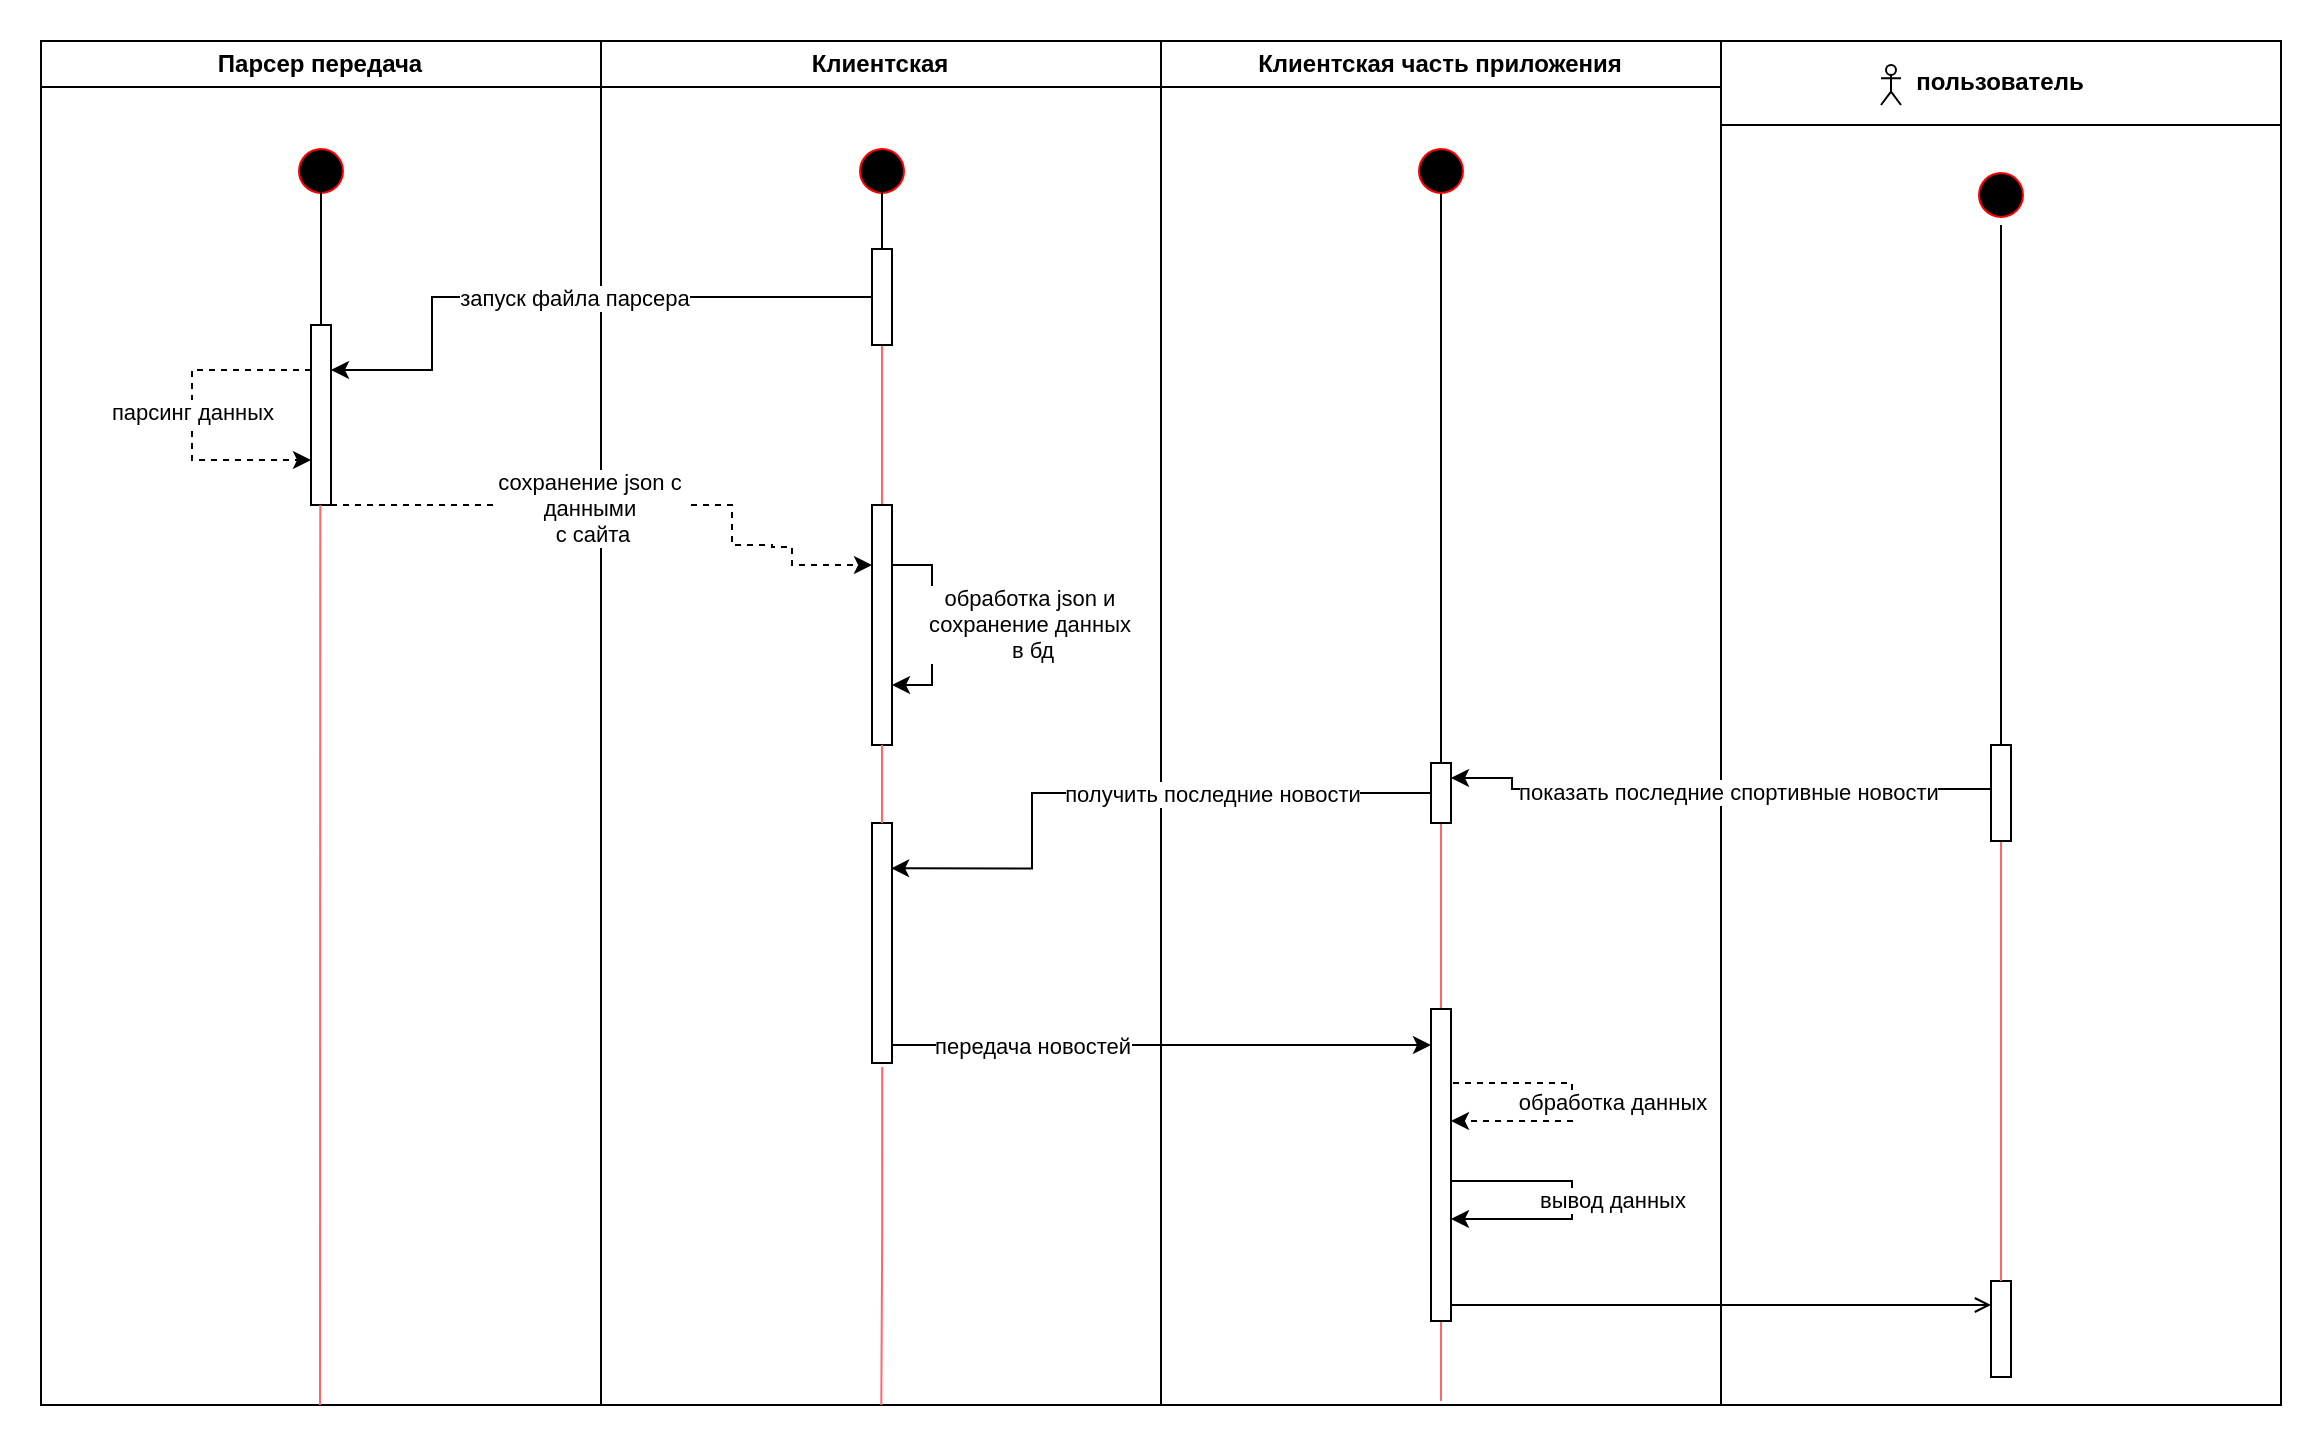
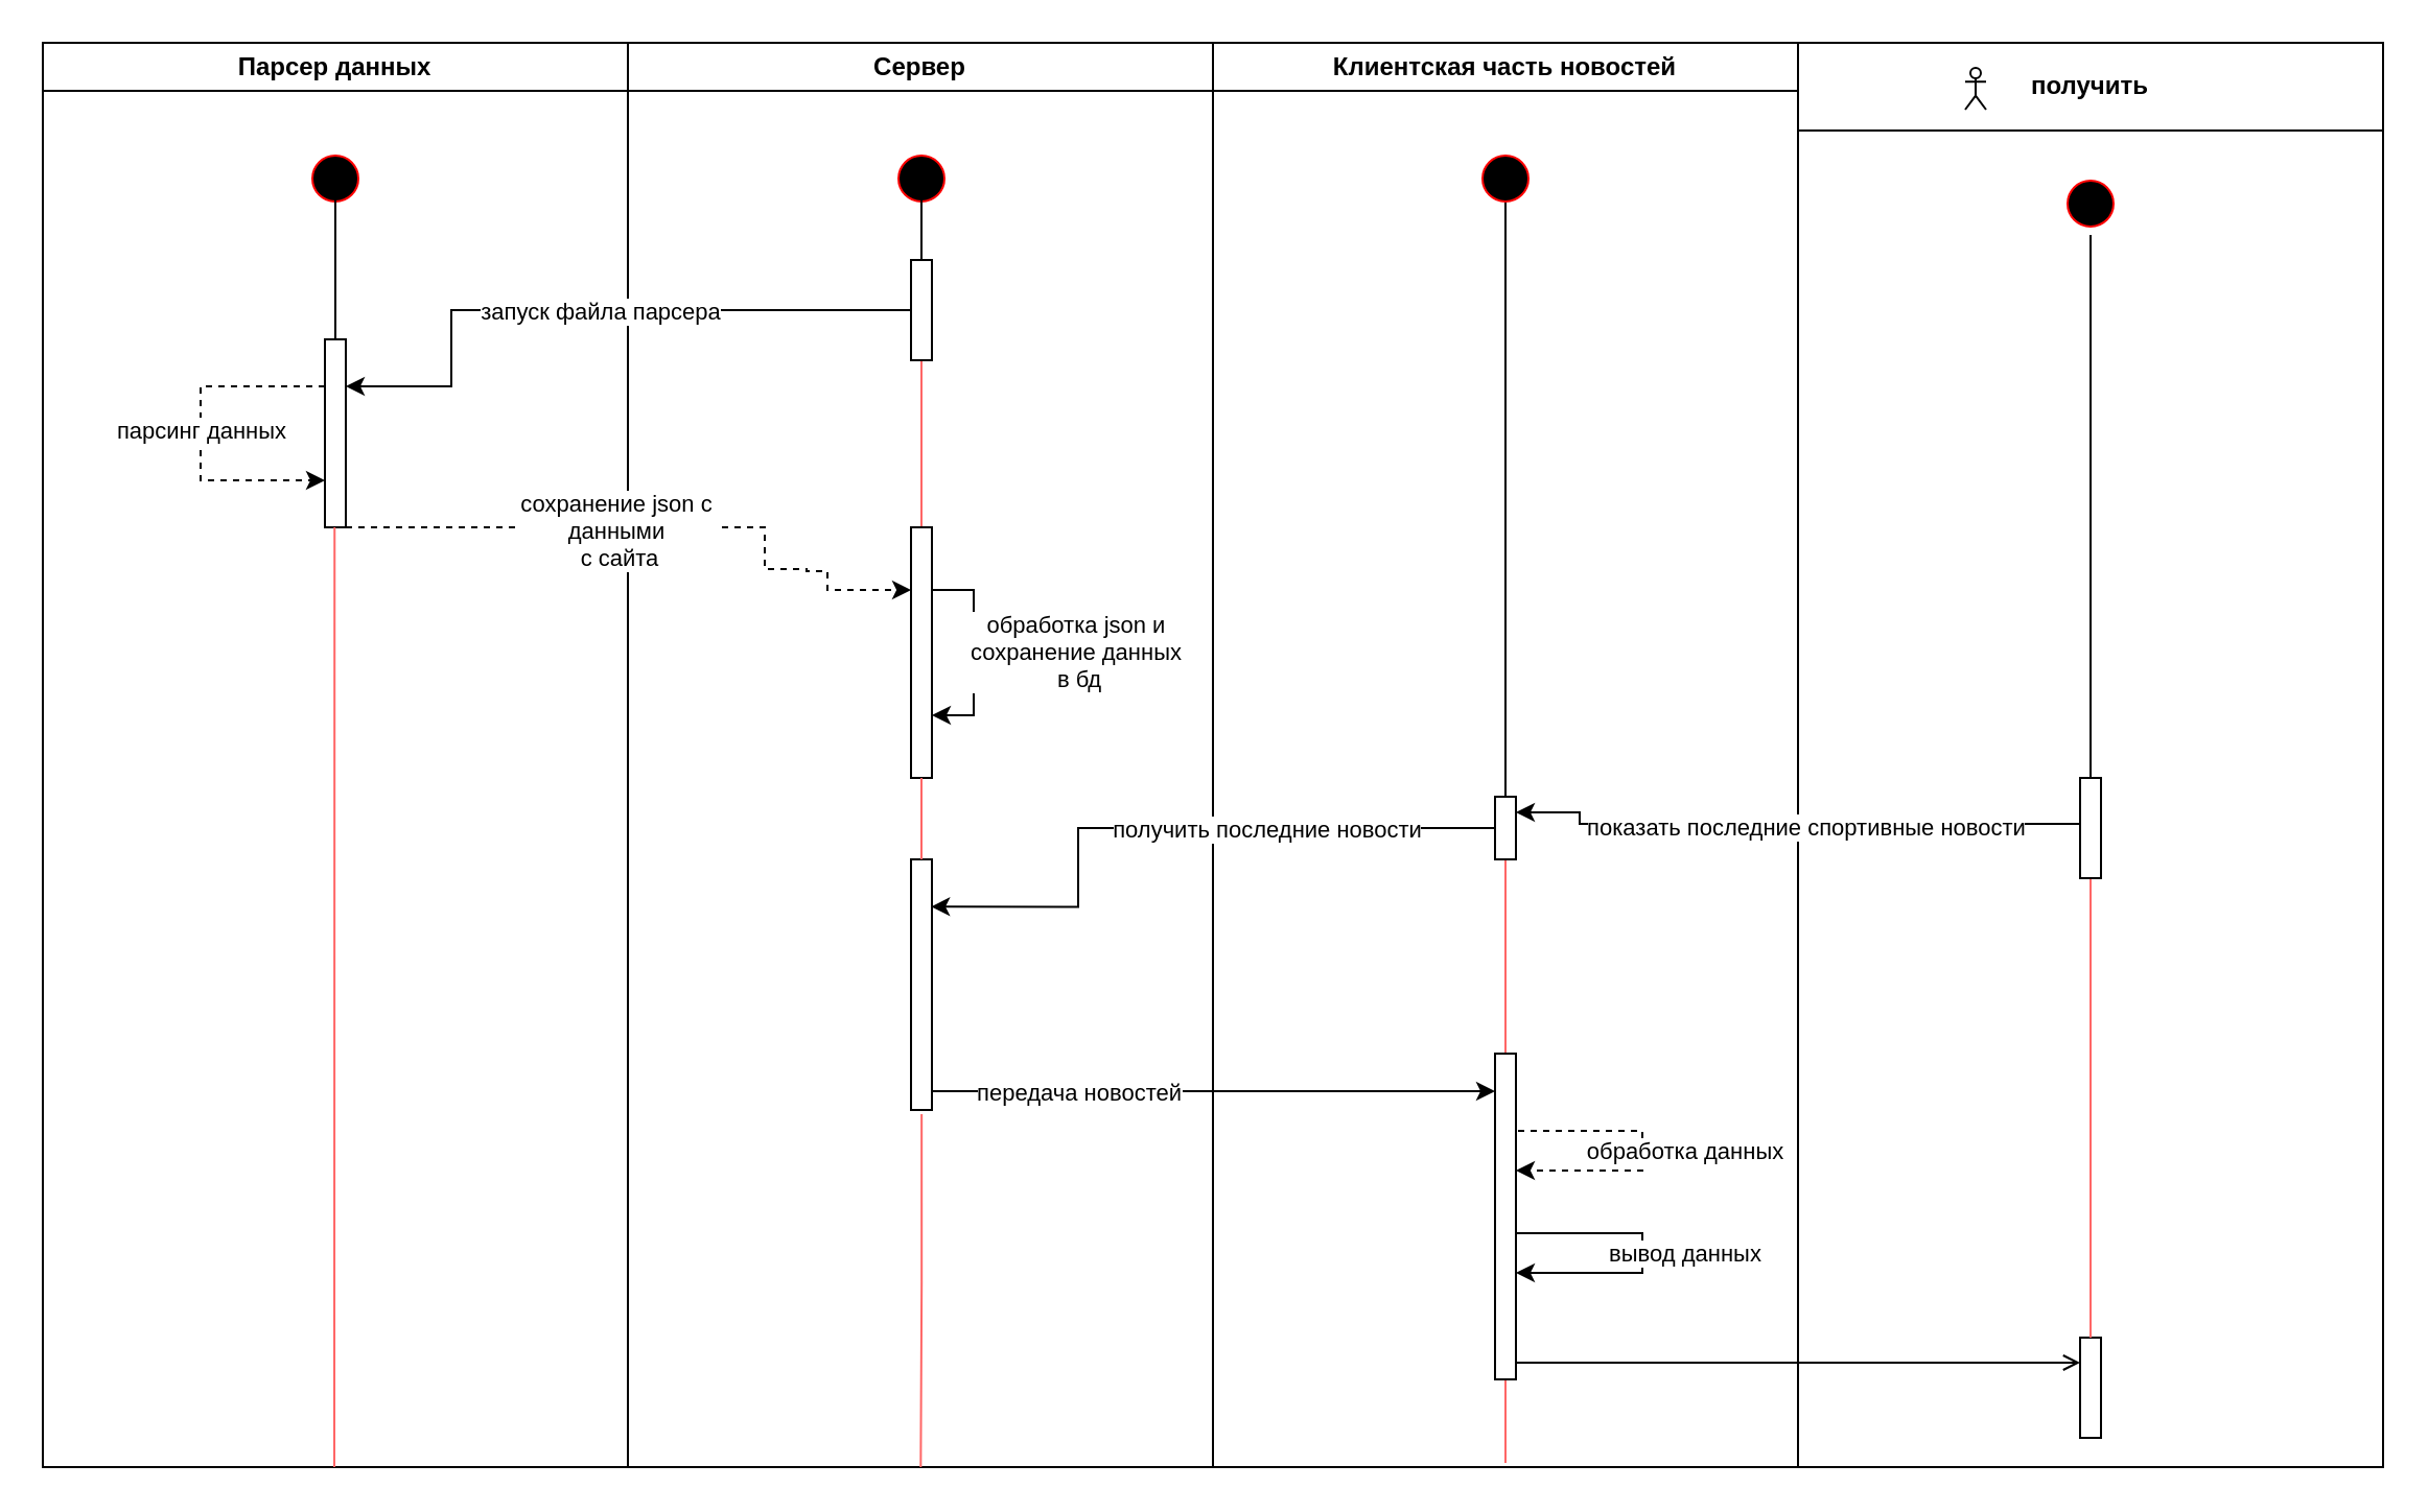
- <mxCell id="2" value="Парсер передача" style="swimlane;whiteSpace=wrap;movable=1;resizable=1;rotatable=1;deletable=1;editable=1;locked=0;connectable=1;" parent="1" vertex="1"><mxGeometry x="20" y="20" width="280" height="682" as="geometry" /></mxCell>
+ <mxCell id="2" value="Парсер данных" style="swimlane;whiteSpace=wrap;movable=1;resizable=1;rotatable=1;deletable=1;editable=1;locked=0;connectable=1;" parent="1" vertex="1"><mxGeometry x="20" y="20" width="280" height="682" as="geometry" /></mxCell>
- <mxCell id="4" value="Клиентская" style="swimlane;whiteSpace=wrap;movable=1;resizable=1;rotatable=1;deletable=1;editable=1;locked=0;connectable=1;" parent="1" vertex="1"><mxGeometry x="300" y="20" width="280" height="682" as="geometry" /></mxCell>
+ <mxCell id="4" value="Сервер" style="swimlane;whiteSpace=wrap;movable=1;resizable=1;rotatable=1;deletable=1;editable=1;locked=0;connectable=1;" parent="1" vertex="1"><mxGeometry x="300" y="20" width="280" height="682" as="geometry" /></mxCell>
- <mxCell id="7" value="Клиентская часть приложения" style="swimlane;whiteSpace=wrap;movable=1;resizable=1;rotatable=1;deletable=1;editable=1;locked=0;connectable=1;" parent="1" vertex="1"><mxGeometry x="580" y="20" width="280" height="682" as="geometry" /></mxCell>
+ <mxCell id="7" value="Клиентская часть новостей" style="swimlane;whiteSpace=wrap;movable=1;resizable=1;rotatable=1;deletable=1;editable=1;locked=0;connectable=1;" parent="1" vertex="1"><mxGeometry x="580" y="20" width="280" height="682" as="geometry" /></mxCell>
- <mxCell id="10" value="пользователь" style="swimlane;whiteSpace=wrap;movable=1;resizable=1;rotatable=1;deletable=1;editable=1;locked=0;connectable=1;startSize=42;" parent="1" vertex="1"><mxGeometry x="860" y="20" width="280" height="682" as="geometry" /></mxCell>
+ <mxCell id="10" value="получить" style="swimlane;whiteSpace=wrap;movable=1;resizable=1;rotatable=1;deletable=1;editable=1;locked=0;connectable=1;startSize=42;" parent="1" vertex="1"><mxGeometry x="860" y="20" width="280" height="682" as="geometry" /></mxCell>
